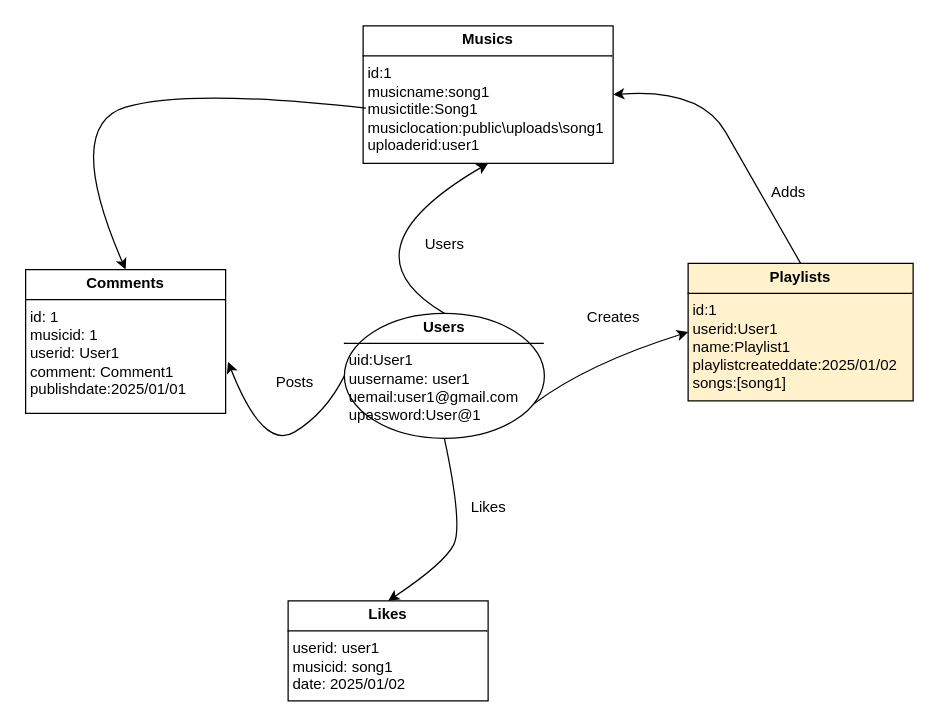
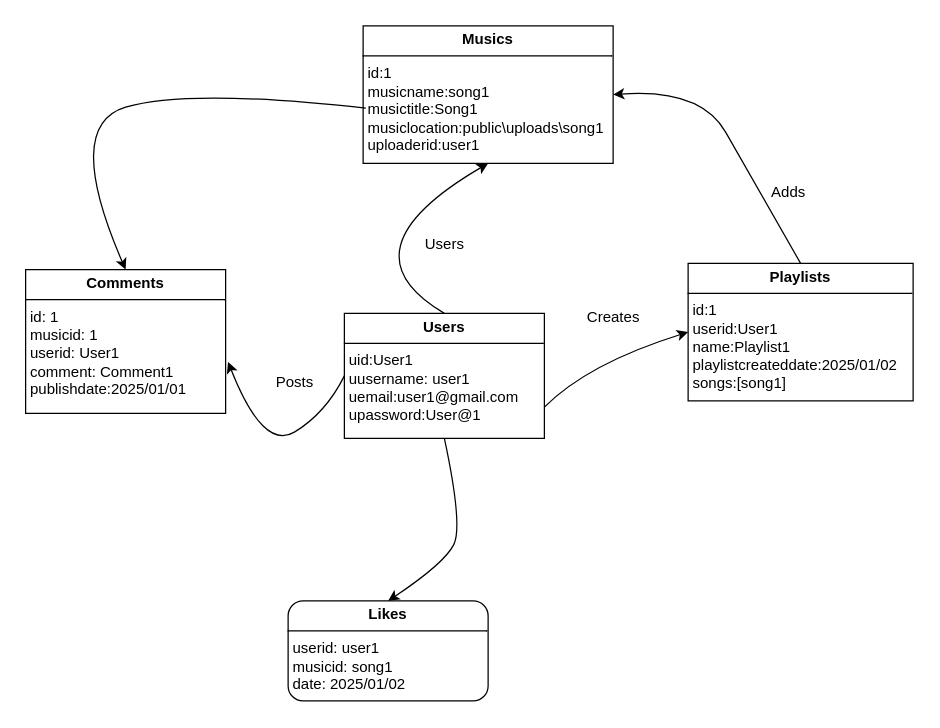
- <mxCell id="4" value="&lt;p style=&quot;margin:0px;margin-top:4px;text-align:center;&quot;&gt;&lt;b&gt;Playlists&lt;/b&gt;&lt;/p&gt;&lt;hr size=&quot;1&quot; style=&quot;border-style:solid;&quot;&gt;&lt;p style=&quot;margin:0px;margin-left:4px;&quot;&gt;id:1&lt;br&gt;userid:User1&lt;/p&gt;&lt;p style=&quot;margin:0px;margin-left:4px;&quot;&gt;&lt;span style=&quot;background-color: transparent; color: light-dark(rgb(0, 0, 0), rgb(255, 255, 255));&quot;&gt;name:Playlist1&lt;/span&gt;&lt;/p&gt;&lt;p style=&quot;margin:0px;margin-left:4px;&quot;&gt;&lt;span style=&quot;background-color: transparent; color: light-dark(rgb(0, 0, 0), rgb(255, 255, 255));&quot;&gt;playlistcreateddate:2025/01/02&lt;br&gt;&lt;/span&gt;songs:[song1]&lt;/p&gt;&lt;p style=&quot;margin: 0px 0px 0px 4px;&quot;&gt;&lt;br&gt;&lt;/p&gt;" style="verticalAlign=top;align=left;overflow=fill;html=1;whiteSpace=wrap;fillColor=#fff2cc;" vertex="1" parent="1"><mxGeometry x="550" y="210" width="180" height="110" as="geometry" /></mxCell>
+ <mxCell id="4" value="&lt;p style=&quot;margin:0px;margin-top:4px;text-align:center;&quot;&gt;&lt;b&gt;Playlists&lt;/b&gt;&lt;/p&gt;&lt;hr size=&quot;1&quot; style=&quot;border-style:solid;&quot;&gt;&lt;p style=&quot;margin:0px;margin-left:4px;&quot;&gt;id:1&lt;br&gt;userid:User1&lt;/p&gt;&lt;p style=&quot;margin:0px;margin-left:4px;&quot;&gt;&lt;span style=&quot;background-color: transparent; color: light-dark(rgb(0, 0, 0), rgb(255, 255, 255));&quot;&gt;name:Playlist1&lt;/span&gt;&lt;/p&gt;&lt;p style=&quot;margin:0px;margin-left:4px;&quot;&gt;&lt;span style=&quot;background-color: transparent; color: light-dark(rgb(0, 0, 0), rgb(255, 255, 255));&quot;&gt;playlistcreateddate:2025/01/02&lt;br&gt;&lt;/span&gt;songs:[song1]&lt;/p&gt;&lt;p style=&quot;margin: 0px 0px 0px 4px;&quot;&gt;&lt;br&gt;&lt;/p&gt;" style="verticalAlign=top;align=left;overflow=fill;html=1;whiteSpace=wrap;" vertex="1" parent="1"><mxGeometry x="550" y="210" width="180" height="110" as="geometry" /></mxCell>
- <mxCell id="6" value="&lt;p style=&quot;margin:0px;margin-top:4px;text-align:center;&quot;&gt;&lt;b&gt;Users&lt;/b&gt;&lt;/p&gt;&lt;hr size=&quot;1&quot; style=&quot;border-style:solid;&quot;&gt;&lt;p style=&quot;margin:0px;margin-left:4px;&quot;&gt;uid:User1&lt;br&gt;uusername: user1&lt;/p&gt;&lt;p style=&quot;margin:0px;margin-left:4px;&quot;&gt;uemail:user1@gmail.com&lt;/p&gt;&lt;p style=&quot;margin:0px;margin-left:4px;&quot;&gt;upassword:User@1&lt;/p&gt;" style="ellipse;verticalAlign=top;align=left;overflow=fill;html=1;whiteSpace=wrap;" vertex="1" parent="1"><mxGeometry x="275" y="250" width="160" height="100" as="geometry" /></mxCell>
+ <mxCell id="6" value="&lt;p style=&quot;margin:0px;margin-top:4px;text-align:center;&quot;&gt;&lt;b&gt;Users&lt;/b&gt;&lt;/p&gt;&lt;hr size=&quot;1&quot; style=&quot;border-style:solid;&quot;&gt;&lt;p style=&quot;margin:0px;margin-left:4px;&quot;&gt;uid:User1&lt;br&gt;uusername: user1&lt;/p&gt;&lt;p style=&quot;margin:0px;margin-left:4px;&quot;&gt;uemail:user1@gmail.com&lt;/p&gt;&lt;p style=&quot;margin:0px;margin-left:4px;&quot;&gt;upassword:User@1&lt;/p&gt;" style="verticalAlign=top;align=left;overflow=fill;html=1;whiteSpace=wrap;" vertex="1" parent="1"><mxGeometry x="275" y="250" width="160" height="100" as="geometry" /></mxCell>
- <mxCell id="17" value="Likes" style="text;html=1;align=center;verticalAlign=middle;resizable=0;points=[];autosize=1;strokeColor=none;fillColor=none;" vertex="1" parent="1"><mxGeometry x="365" y="390" width="50" height="30" as="geometry" /></mxCell>
- <mxCell id="5" value="&lt;p style=&quot;margin:0px;margin-top:4px;text-align:center;&quot;&gt;&lt;b&gt;Likes&lt;/b&gt;&lt;/p&gt;&lt;hr size=&quot;1&quot; style=&quot;border-style:solid;&quot;&gt;&lt;p style=&quot;margin:0px;margin-left:4px;&quot;&gt;userid: user1&lt;/p&gt;&lt;p style=&quot;margin:0px;margin-left:4px;&quot;&gt;musicid: song1&lt;/p&gt;&lt;p style=&quot;margin:0px;margin-left:4px;&quot;&gt;date: 2025/01/02&lt;/p&gt;&lt;p style=&quot;margin:0px;margin-left:4px;&quot;&gt;&lt;br&gt;&lt;/p&gt;" style="verticalAlign=top;align=left;overflow=fill;html=1;whiteSpace=wrap;rounded=0;" vertex="1" parent="1"><mxGeometry x="230" y="480" width="160" height="80" as="geometry" /></mxCell>
+ <mxCell id="5" value="&lt;p style=&quot;margin:0px;margin-top:4px;text-align:center;&quot;&gt;&lt;b&gt;Likes&lt;/b&gt;&lt;/p&gt;&lt;hr size=&quot;1&quot; style=&quot;border-style:solid;&quot;&gt;&lt;p style=&quot;margin:0px;margin-left:4px;&quot;&gt;userid: user1&lt;/p&gt;&lt;p style=&quot;margin:0px;margin-left:4px;&quot;&gt;musicid: song1&lt;/p&gt;&lt;p style=&quot;margin:0px;margin-left:4px;&quot;&gt;date: 2025/01/02&lt;/p&gt;&lt;p style=&quot;margin:0px;margin-left:4px;&quot;&gt;&lt;br&gt;&lt;/p&gt;" style="verticalAlign=top;align=left;overflow=fill;html=1;whiteSpace=wrap;rounded=1;" vertex="1" parent="1"><mxGeometry x="230" y="480" width="160" height="80" as="geometry" /></mxCell>
